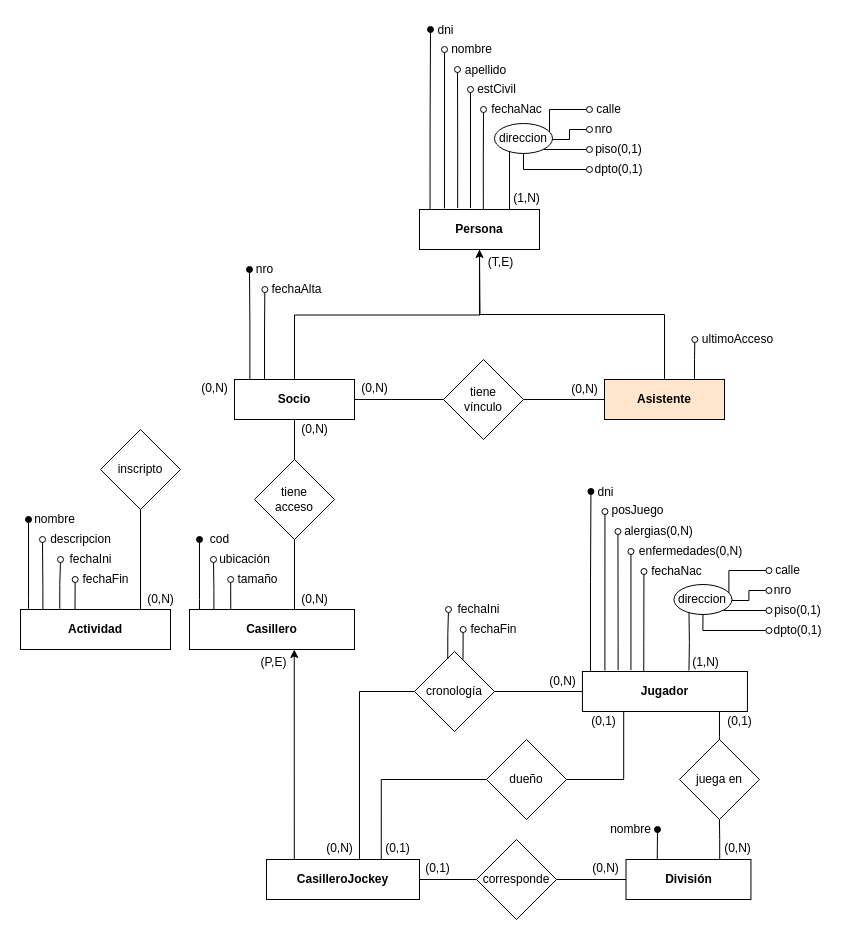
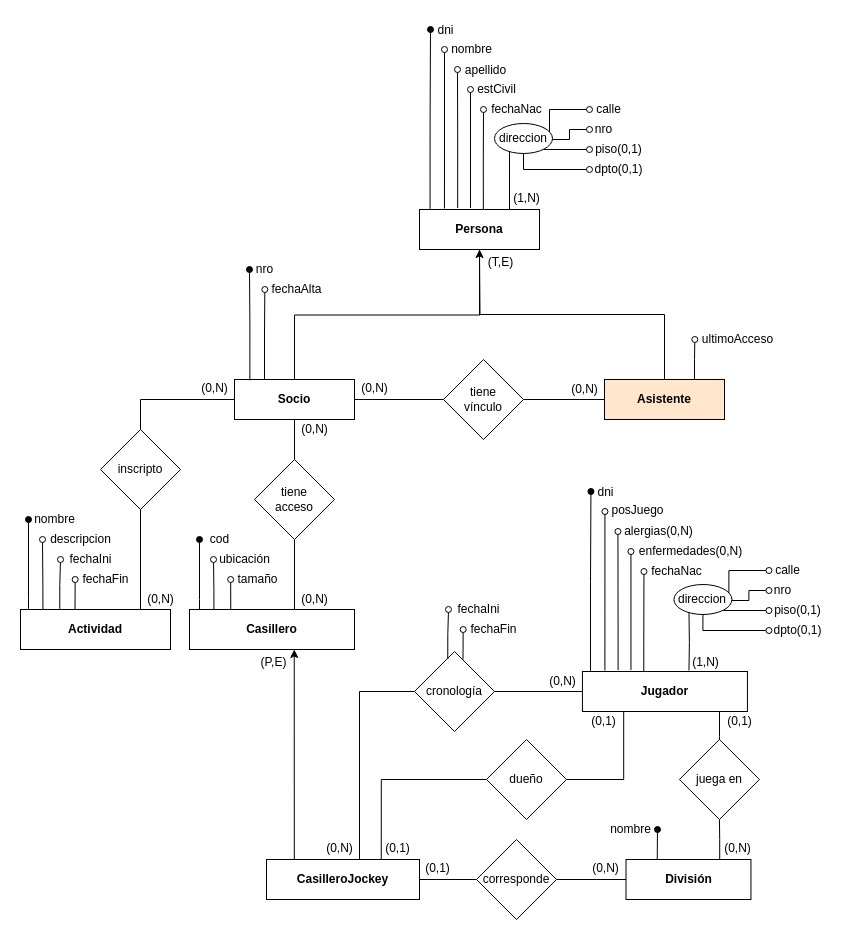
+ <mxCell id="27" style="edgeStyle=orthogonalEdgeStyle;rounded=0;orthogonalLoop=1;jettySize=auto;html=1;exitX=0;exitY=0.5;exitDx=0;exitDy=0;entryX=0.5;entryY=0;entryDx=0;entryDy=0;endArrow=none;endFill=0;" edge="1" parent="1" source="28" target="56"><mxGeometry relative="1" as="geometry" /></mxCell>
